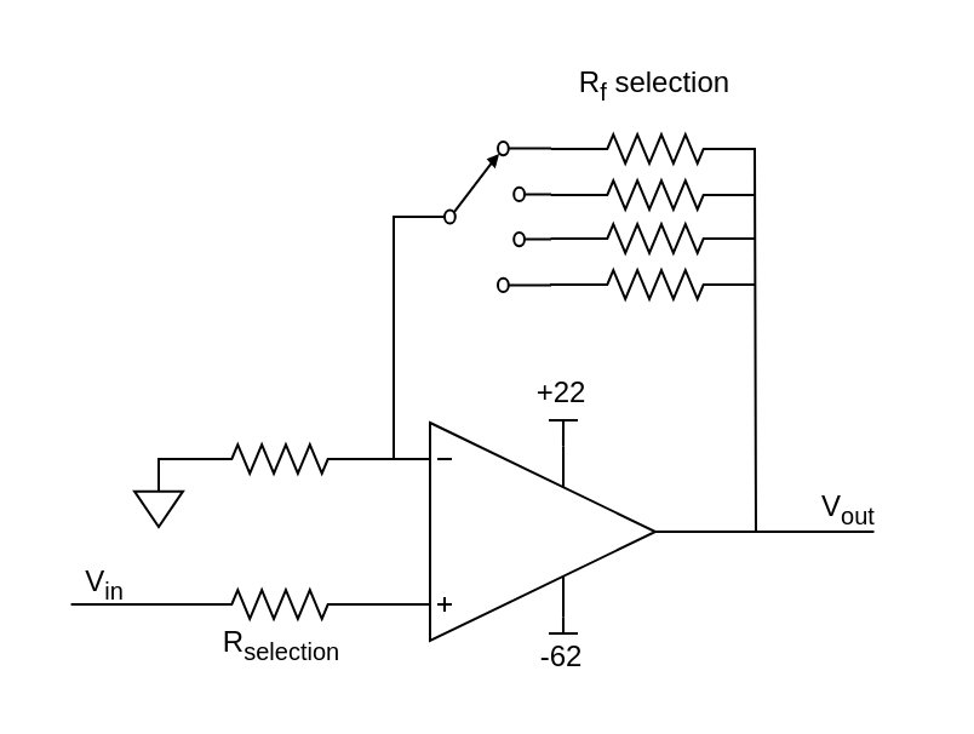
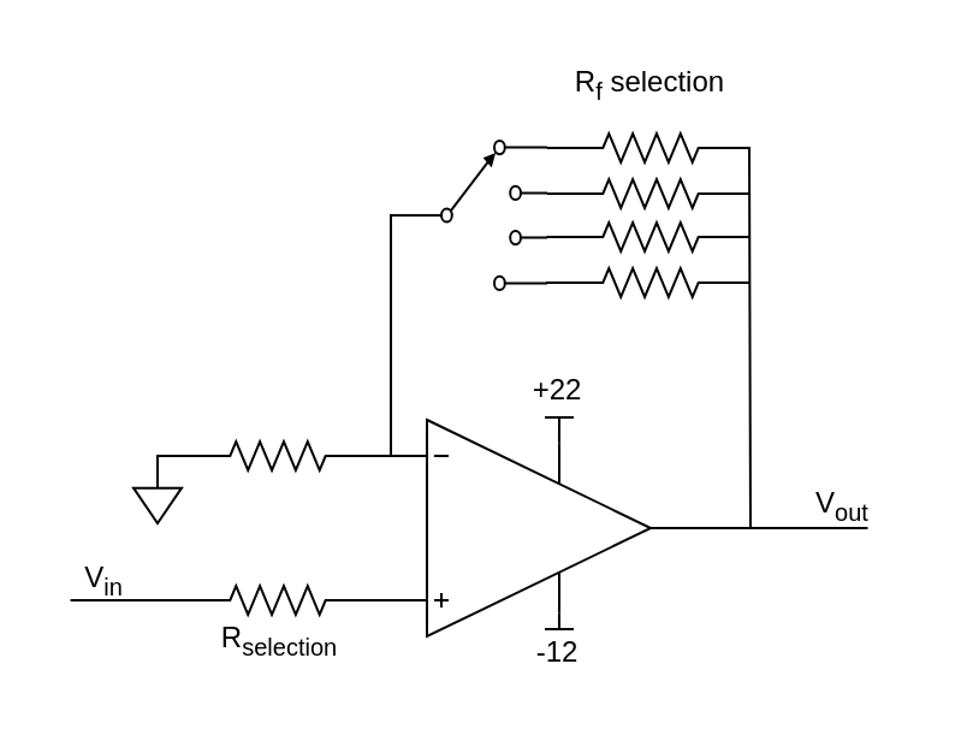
- <mxCell id="12" value="-62" style="text;html=1;strokeColor=none;fillColor=none;align=center;verticalAlign=middle;whiteSpace=wrap;rounded=0;" vertex="1" parent="1"><mxGeometry x="220.25" y="264" width="22.5" height="13" as="geometry" /></mxCell>
+ <mxCell id="12" value="-12" style="text;html=1;strokeColor=none;fillColor=none;align=center;verticalAlign=middle;whiteSpace=wrap;rounded=0;" vertex="1" parent="1"><mxGeometry x="220.25" y="264" width="22.5" height="13" as="geometry" /></mxCell>
